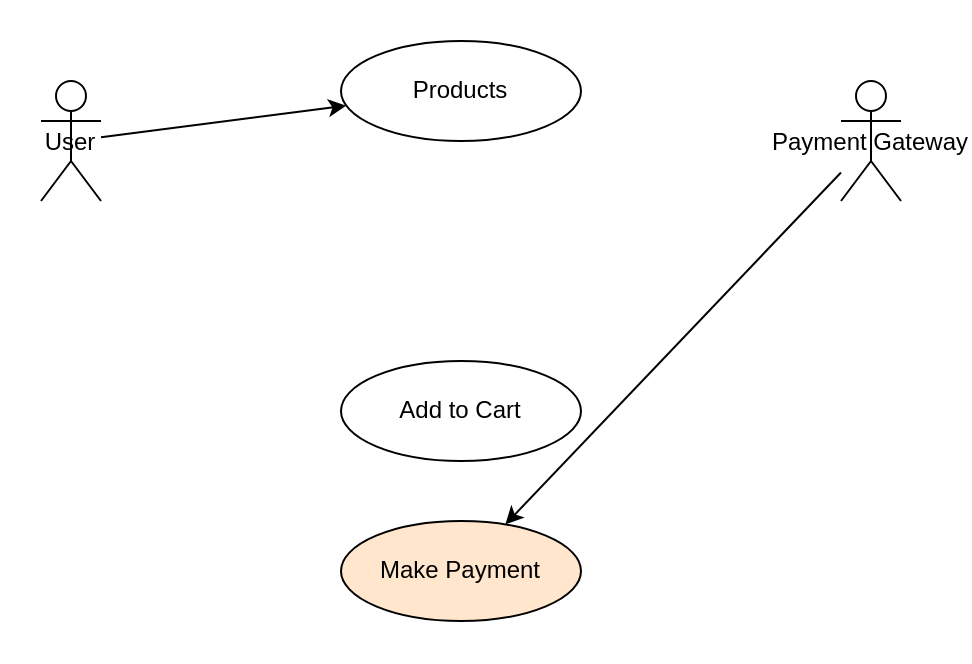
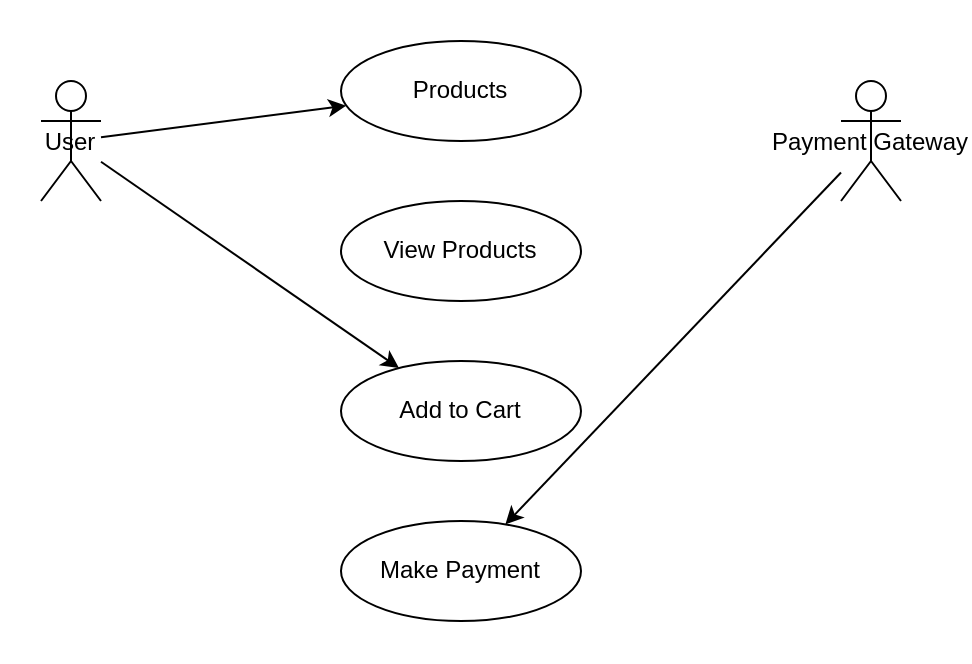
+ <mxCell id="5" value="View Products" style="ellipse;whiteSpace=wrap;" vertex="1" parent="1"><mxGeometry x="170" y="100" width="120" height="50" as="geometry" /></mxCell>
+ <mxCell id="9" edge="1" parent="1" source="2" target="6"><mxGeometry relative="1" as="geometry" /></mxCell>
- <mxCell id="7" value="Make Payment" style="ellipse;whiteSpace=wrap;fillColor=#ffe6cc;" vertex="1" parent="1"><mxGeometry x="170" y="260" width="120" height="50" as="geometry" /></mxCell>
+ <mxCell id="7" value="Make Payment" style="ellipse;whiteSpace=wrap;" vertex="1" parent="1"><mxGeometry x="170" y="260" width="120" height="50" as="geometry" /></mxCell>
